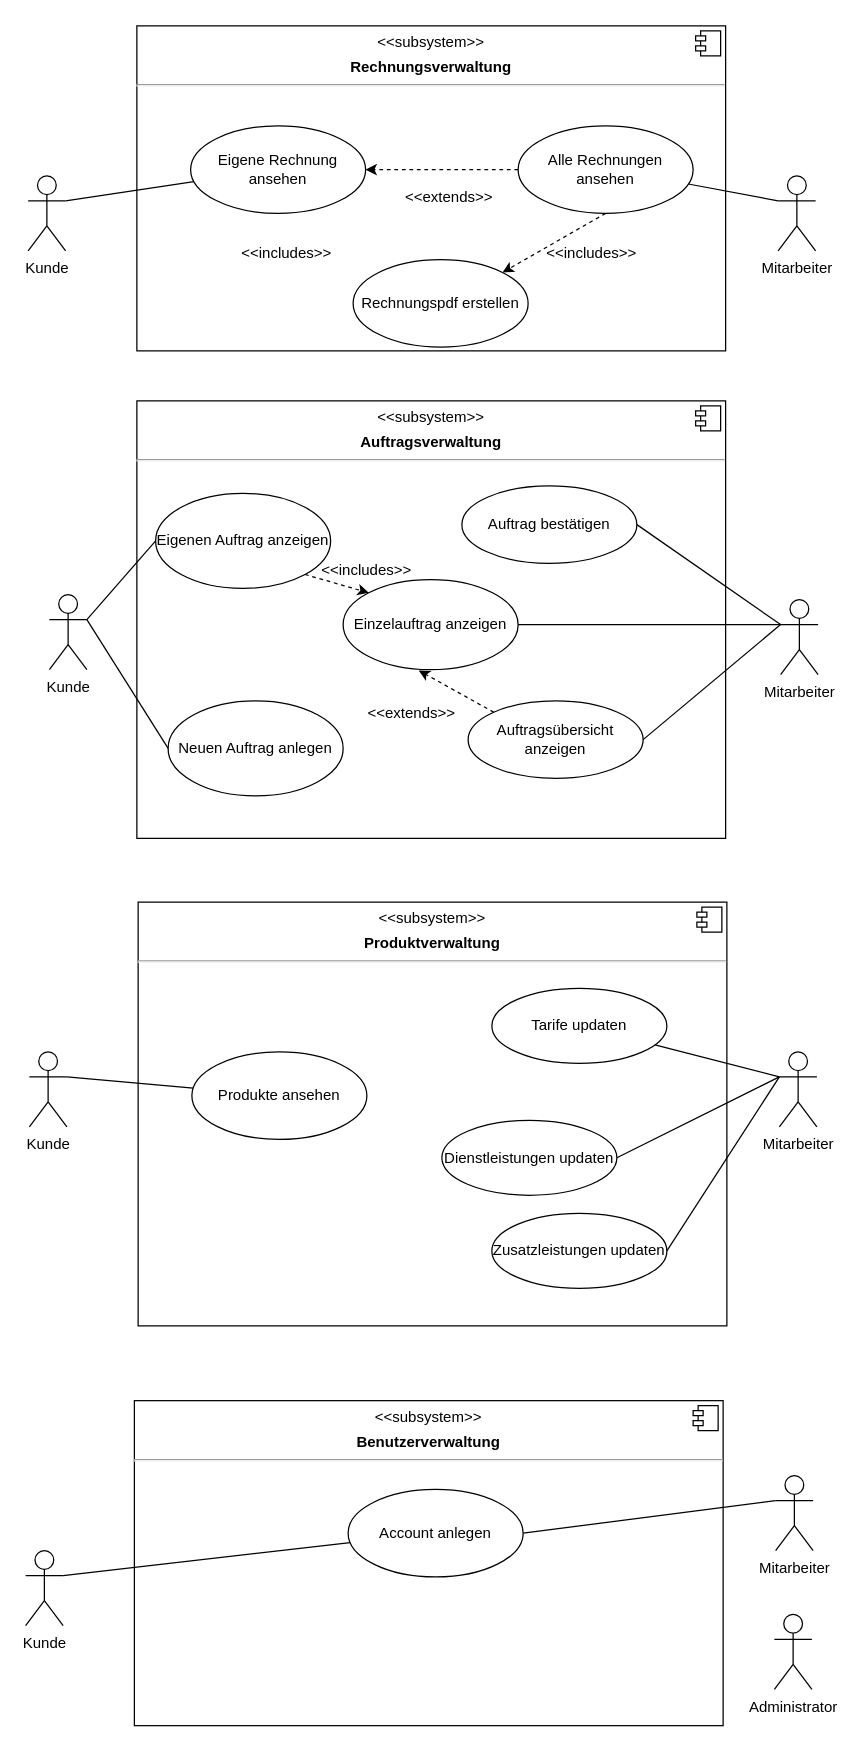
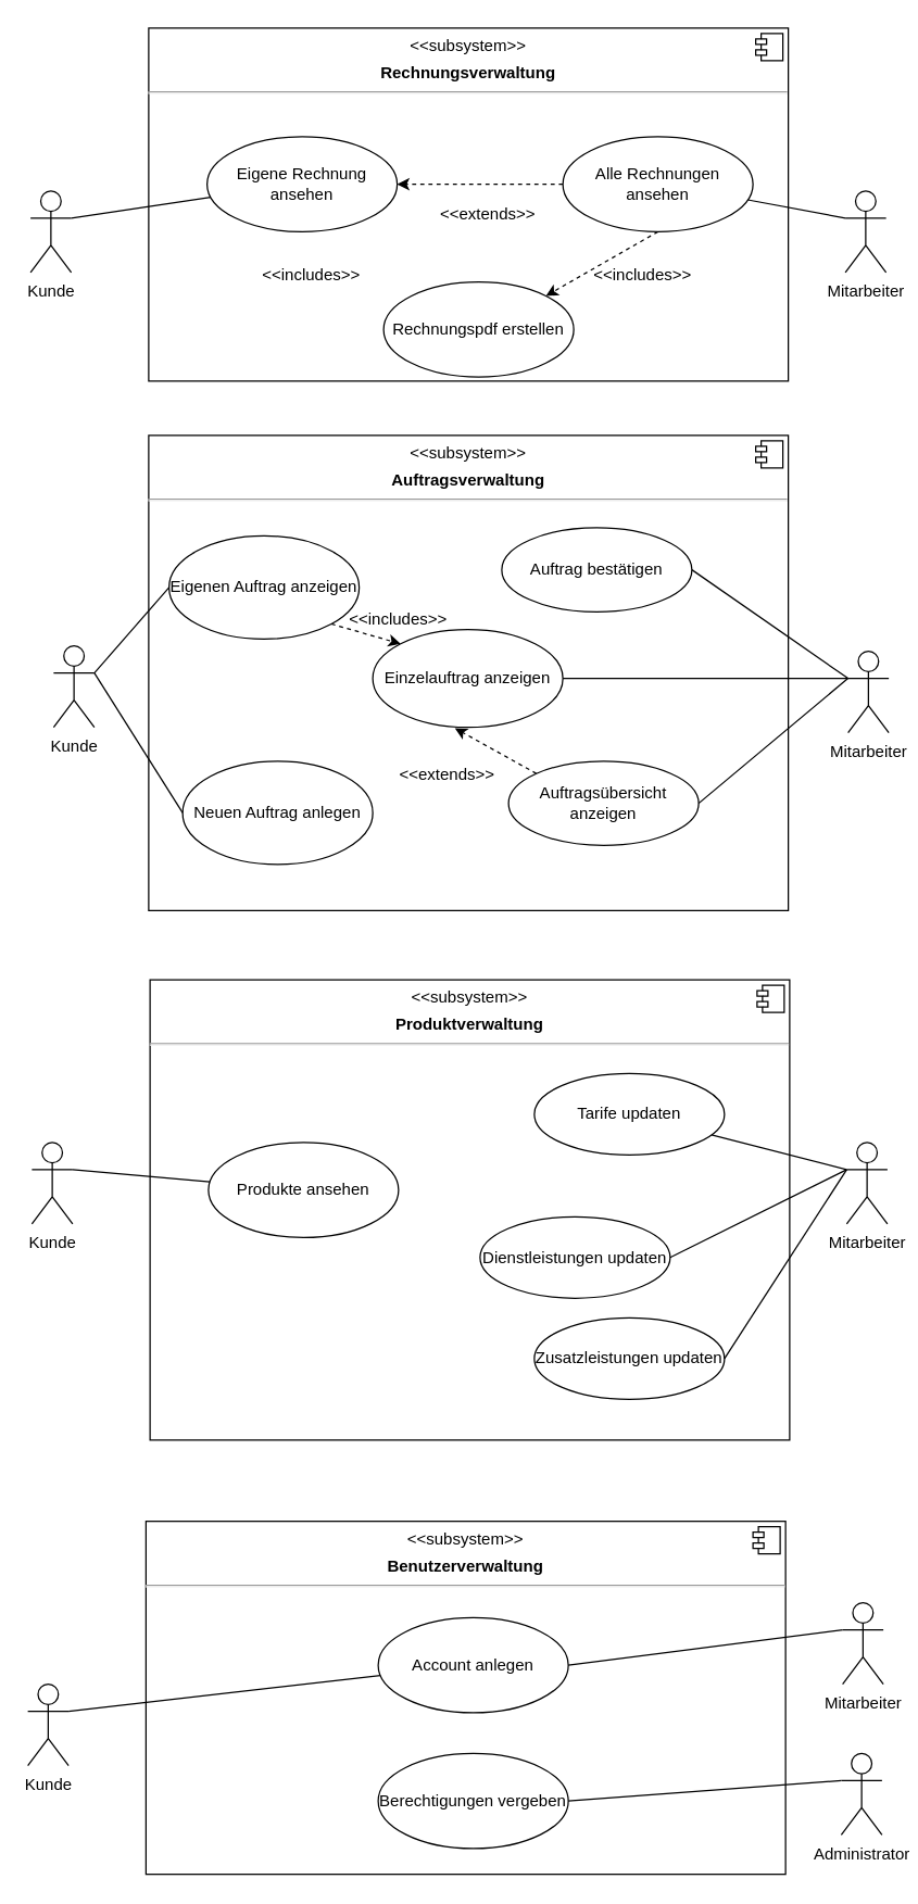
+ <mxCell id="54" style="edgeStyle=none;rounded=0;orthogonalLoop=1;jettySize=auto;html=1;exitX=0;exitY=0.333;exitDx=0;exitDy=0;exitPerimeter=0;entryX=1;entryY=0.5;entryDx=0;entryDy=0;endArrow=none;endFill=0;" parent="1" source="55" target="49" edge="1"><mxGeometry relative="1" as="geometry" /></mxCell>
+ <mxCell id="49" value="Berechtigungen vergeben" style="ellipse;whiteSpace=wrap;html=1;" parent="46" vertex="1"><mxGeometry x="171" y="171" width="140" height="70" as="geometry" /></mxCell>
